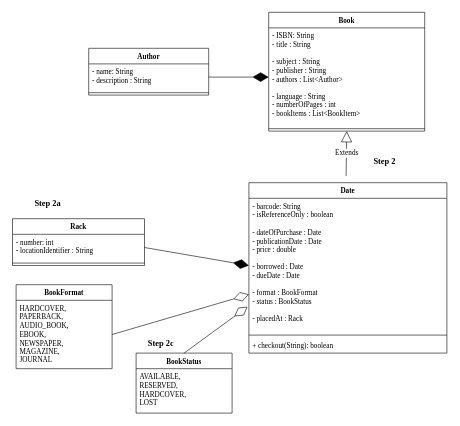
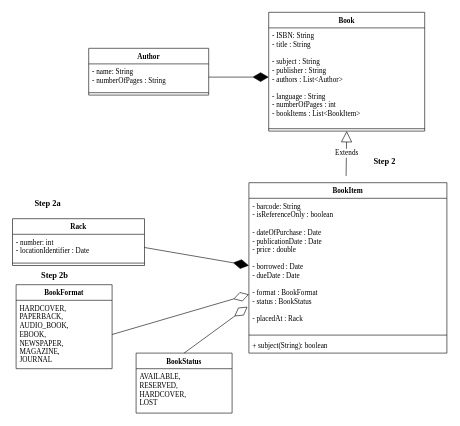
- <mxCell id="6" value="&lt;font face=&quot;Lucida Console&quot;&gt;- name: String&lt;/font&gt;&lt;div&gt;&lt;font face=&quot;Lucida Console&quot;&gt;- description : String&lt;/font&gt;&lt;/div&gt;" style="text;strokeColor=none;fillColor=none;align=left;verticalAlign=top;spacingLeft=4;spacingRight=4;overflow=hidden;rotatable=0;points=[[0,0.5],[1,0.5]];portConstraint=eastwest;whiteSpace=wrap;html=1;fontFamily=Helvetica;fontSize=12;fontColor=default;" vertex="1" parent="5"><mxGeometry y="26" width="200" height="44" as="geometry" /></mxCell>
+ <mxCell id="6" value="&lt;font face=&quot;Lucida Console&quot;&gt;- name: String&lt;/font&gt;&lt;div&gt;&lt;font face=&quot;Lucida Console&quot;&gt;- numberOfPages : String&lt;/font&gt;&lt;/div&gt;" style="text;strokeColor=none;fillColor=none;align=left;verticalAlign=top;spacingLeft=4;spacingRight=4;overflow=hidden;rotatable=0;points=[[0,0.5],[1,0.5]];portConstraint=eastwest;whiteSpace=wrap;html=1;fontFamily=Helvetica;fontSize=12;fontColor=default;" vertex="1" parent="5"><mxGeometry y="26" width="200" height="44" as="geometry" /></mxCell>
- <mxCell id="9" value="&lt;font face=&quot;Lucida Console&quot;&gt;Date&lt;/font&gt;" style="swimlane;fontStyle=1;align=center;verticalAlign=top;childLayout=stackLayout;horizontal=1;startSize=26;horizontalStack=0;resizeParent=1;resizeParentMax=0;resizeLast=0;collapsible=1;marginBottom=0;whiteSpace=wrap;html=1;spacingLeft=4;spacingRight=4;fontFamily=Helvetica;fontSize=12;fontColor=default;fillColor=none;gradientColor=none;" vertex="1" parent="1"><mxGeometry x="414" y="304" width="330" height="284" as="geometry" /></mxCell>
+ <mxCell id="9" value="&lt;font face=&quot;Lucida Console&quot;&gt;BookItem&lt;/font&gt;" style="swimlane;fontStyle=1;align=center;verticalAlign=top;childLayout=stackLayout;horizontal=1;startSize=26;horizontalStack=0;resizeParent=1;resizeParentMax=0;resizeLast=0;collapsible=1;marginBottom=0;whiteSpace=wrap;html=1;spacingLeft=4;spacingRight=4;fontFamily=Helvetica;fontSize=12;fontColor=default;fillColor=none;gradientColor=none;" vertex="1" parent="1"><mxGeometry x="414" y="304" width="330" height="284" as="geometry" /></mxCell>
- <mxCell id="14" value="&lt;font face=&quot;Lucida Console&quot;&gt;- number: int&lt;/font&gt;&lt;div&gt;&lt;font face=&quot;Lucida Console&quot;&gt;- locationIdentifier : String&lt;/font&gt;&lt;/div&gt;" style="text;strokeColor=none;fillColor=none;align=left;verticalAlign=top;spacingLeft=4;spacingRight=4;overflow=hidden;rotatable=0;points=[[0,0.5],[1,0.5]];portConstraint=eastwest;whiteSpace=wrap;html=1;fontFamily=Helvetica;fontSize=12;fontColor=default;" vertex="1" parent="13"><mxGeometry y="26" width="220" height="44" as="geometry" /></mxCell>
+ <mxCell id="14" value="&lt;font face=&quot;Lucida Console&quot;&gt;- number: int&lt;/font&gt;&lt;div&gt;&lt;font face=&quot;Lucida Console&quot;&gt;- locationIdentifier : Date&lt;/font&gt;&lt;/div&gt;" style="text;strokeColor=none;fillColor=none;align=left;verticalAlign=top;spacingLeft=4;spacingRight=4;overflow=hidden;rotatable=0;points=[[0,0.5],[1,0.5]];portConstraint=eastwest;whiteSpace=wrap;html=1;fontFamily=Helvetica;fontSize=12;fontColor=default;" vertex="1" parent="13"><mxGeometry y="26" width="220" height="44" as="geometry" /></mxCell>
+ <mxCell id="26" value="&lt;font style=&quot;font-size: 14px;&quot; face=&quot;Lucida Console&quot;&gt;&lt;b&gt;Step 2b&lt;/b&gt;&lt;/font&gt;" style="text;strokeColor=none;fillColor=none;align=left;verticalAlign=top;spacingLeft=4;spacingRight=4;overflow=hidden;rotatable=0;points=[[0,0.5],[1,0.5]];portConstraint=eastwest;whiteSpace=wrap;html=1;fontFamily=Helvetica;fontSize=12;fontColor=default;" vertex="1" parent="1"><mxGeometry x="62" y="444" width="120" height="30" as="geometry" /></mxCell>
- <mxCell id="27" value="&lt;font style=&quot;font-size: 14px;&quot; face=&quot;Lucida Console&quot;&gt;&lt;b&gt;Step 2c&lt;/b&gt;&lt;/font&gt;" style="text;strokeColor=none;fillColor=none;align=left;verticalAlign=top;spacingLeft=4;spacingRight=4;overflow=hidden;rotatable=0;points=[[0,0.5],[1,0.5]];portConstraint=eastwest;whiteSpace=wrap;html=1;fontFamily=Helvetica;fontSize=12;fontColor=default;" vertex="1" parent="1"><mxGeometry x="240" y="558" width="120" height="30" as="geometry" /></mxCell>
- <mxCell id="12" value="&lt;font face=&quot;Lucida Console&quot;&gt;+ checkout(String): boolean&lt;/font&gt;" style="text;strokeColor=none;fillColor=none;align=left;verticalAlign=top;spacingLeft=4;spacingRight=4;overflow=hidden;rotatable=0;points=[[0,0.5],[1,0.5]];portConstraint=eastwest;whiteSpace=wrap;html=1;fontFamily=Helvetica;fontSize=12;fontColor=default;" vertex="1" parent="9"><mxGeometry y="258" width="330" height="26" as="geometry" /></mxCell>
+ <mxCell id="12" value="&lt;font face=&quot;Lucida Console&quot;&gt;+ subject(String): boolean&lt;/font&gt;" style="text;strokeColor=none;fillColor=none;align=left;verticalAlign=top;spacingLeft=4;spacingRight=4;overflow=hidden;rotatable=0;points=[[0,0.5],[1,0.5]];portConstraint=eastwest;whiteSpace=wrap;html=1;fontFamily=Helvetica;fontSize=12;fontColor=default;" vertex="1" parent="9"><mxGeometry y="258" width="330" height="26" as="geometry" /></mxCell>
